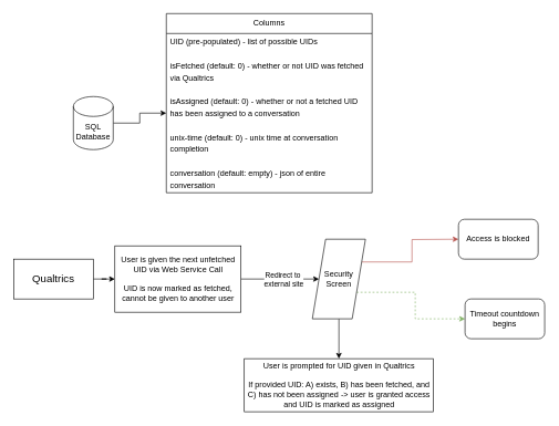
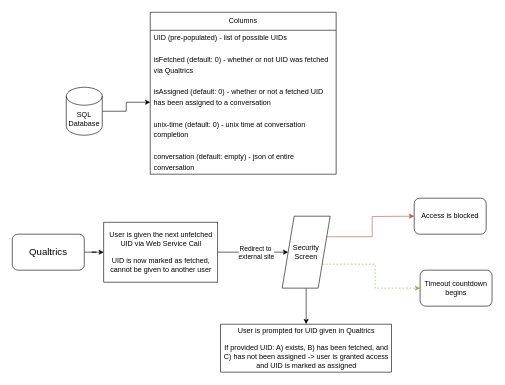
- <mxCell id="3" value="&lt;font style=&quot;font-size: 16px;&quot;&gt;Qualtrics&lt;/font&gt;" style="whiteSpace=wrap;html=1;rounded=0;" parent="1" vertex="1"><mxGeometry x="20" y="390" width="120" height="60" as="geometry" /></mxCell>
+ <mxCell id="3" value="&lt;font style=&quot;font-size: 16px;&quot;&gt;Qualtrics&lt;/font&gt;" style="rounded=1;whiteSpace=wrap;html=1;" parent="1" vertex="1"><mxGeometry x="20" y="390" width="120" height="60" as="geometry" /></mxCell>
